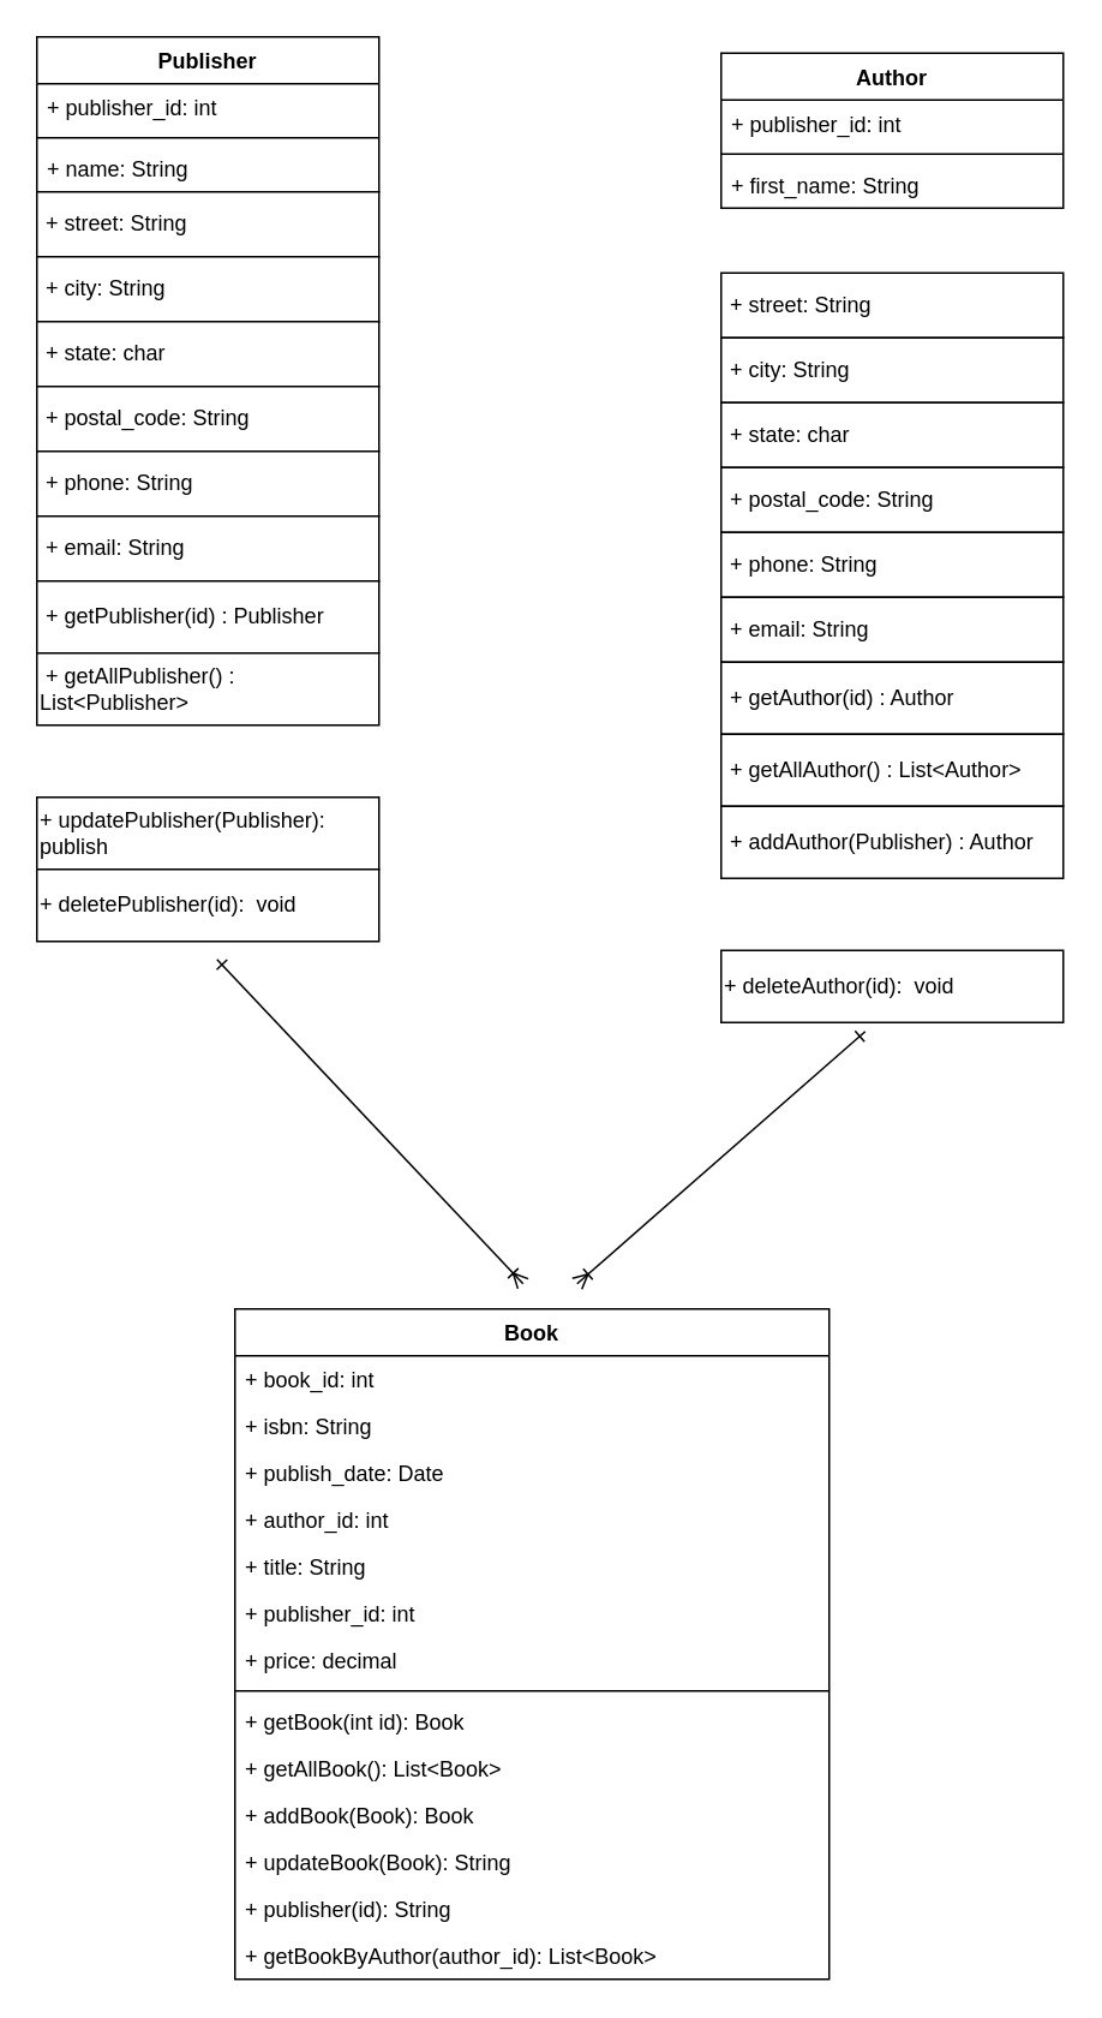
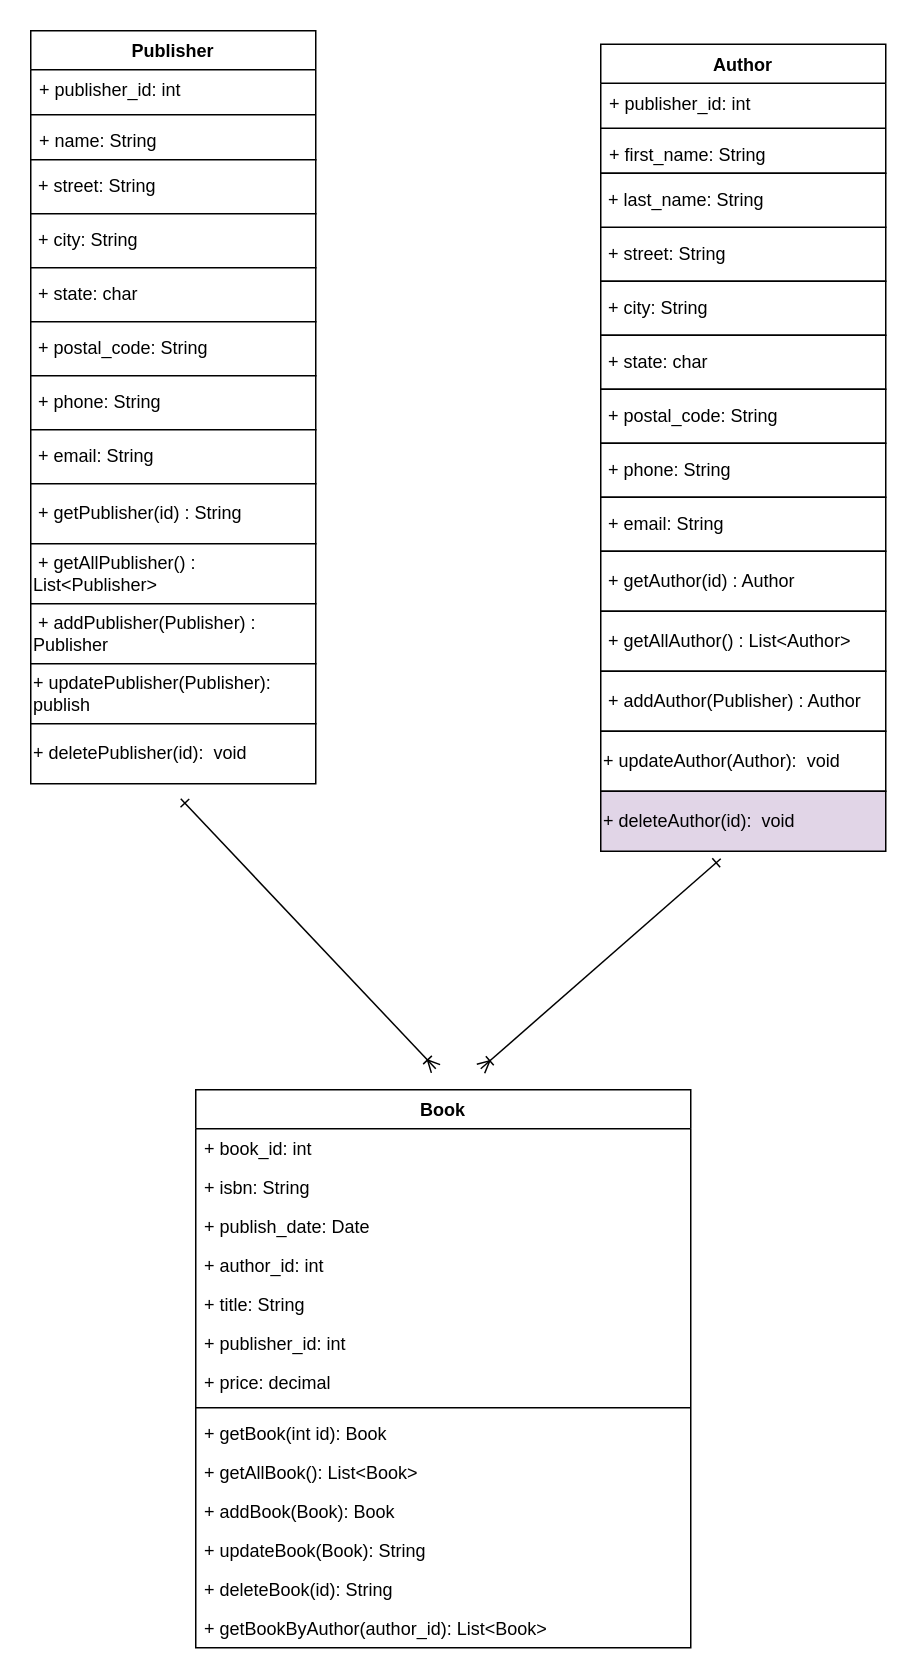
+ <mxCell id="34" value="&amp;nbsp;+ last_name: String" style="rounded=0;whiteSpace=wrap;html=1;align=left;" vertex="1" parent="1"><mxGeometry x="400" y="115" width="190" height="36" as="geometry" /></mxCell>
- <mxCell id="13" value="&amp;nbsp;+ getPublisher(id) : Publisher" style="rounded=0;whiteSpace=wrap;html=1;align=left;" vertex="1" parent="1"><mxGeometry x="20" y="322" width="190" height="40" as="geometry" /></mxCell>
+ <mxCell id="13" value="&amp;nbsp;+ getPublisher(id) : String" style="rounded=0;whiteSpace=wrap;html=1;align=left;" vertex="1" parent="1"><mxGeometry x="20" y="322" width="190" height="40" as="geometry" /></mxCell>
+ <mxCell id="15" value="&amp;nbsp;+ addPublisher(Publisher) : Publisher" style="rounded=0;whiteSpace=wrap;html=1;align=left;" vertex="1" parent="1"><mxGeometry x="20" y="402" width="190" height="40" as="geometry" /></mxCell>
+ <mxCell id="32" value="+ updateAuthor(Author):&amp;nbsp; void" style="rounded=0;whiteSpace=wrap;html=1;align=left;" vertex="1" parent="1"><mxGeometry x="400" y="487" width="190" height="40" as="geometry" /></mxCell>
- <mxCell id="33" value="+ deleteAuthor(id):&amp;nbsp; void" style="rounded=0;whiteSpace=wrap;html=1;align=left;" vertex="1" parent="1"><mxGeometry x="400" y="527" width="190" height="40" as="geometry" /></mxCell>
+ <mxCell id="33" value="+ deleteAuthor(id):&amp;nbsp; void" style="rounded=0;whiteSpace=wrap;html=1;align=left;fillColor=#e1d5e7;" vertex="1" parent="1"><mxGeometry x="400" y="527" width="190" height="40" as="geometry" /></mxCell>
- <mxCell id="48" value="+ publisher(id): String" style="text;strokeColor=none;fillColor=none;align=left;verticalAlign=top;spacingLeft=4;spacingRight=4;overflow=hidden;rotatable=0;points=[[0,0.5],[1,0.5]];portConstraint=eastwest;" vertex="1" parent="35"><mxGeometry y="320" width="330" height="26" as="geometry" /></mxCell>
+ <mxCell id="48" value="+ deleteBook(id): String" style="text;strokeColor=none;fillColor=none;align=left;verticalAlign=top;spacingLeft=4;spacingRight=4;overflow=hidden;rotatable=0;points=[[0,0.5],[1,0.5]];portConstraint=eastwest;" vertex="1" parent="35"><mxGeometry y="320" width="330" height="26" as="geometry" /></mxCell>
